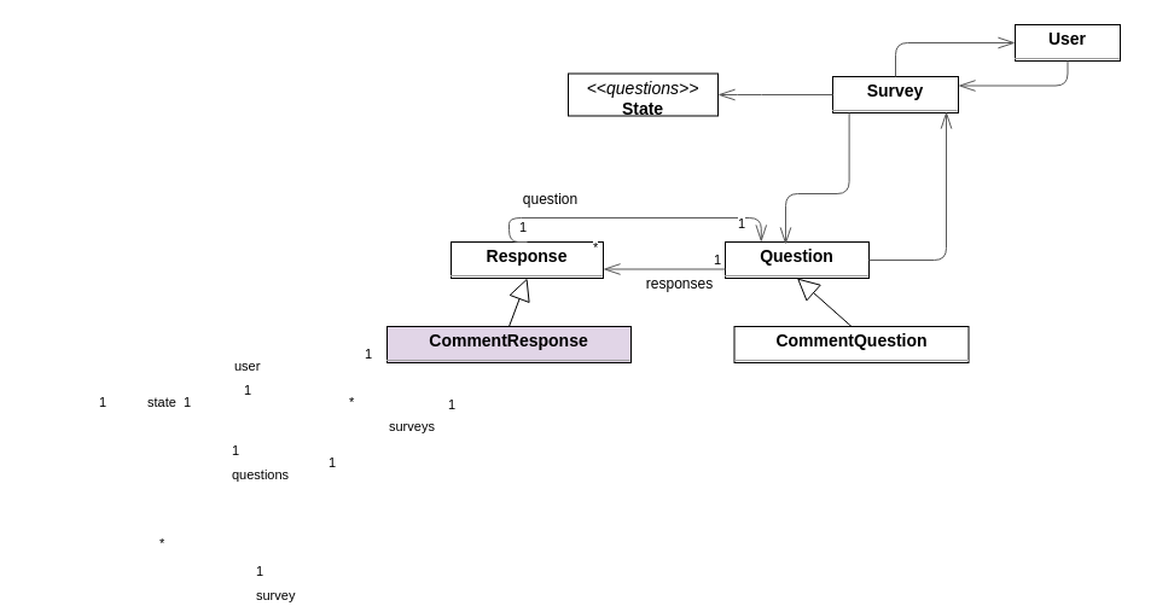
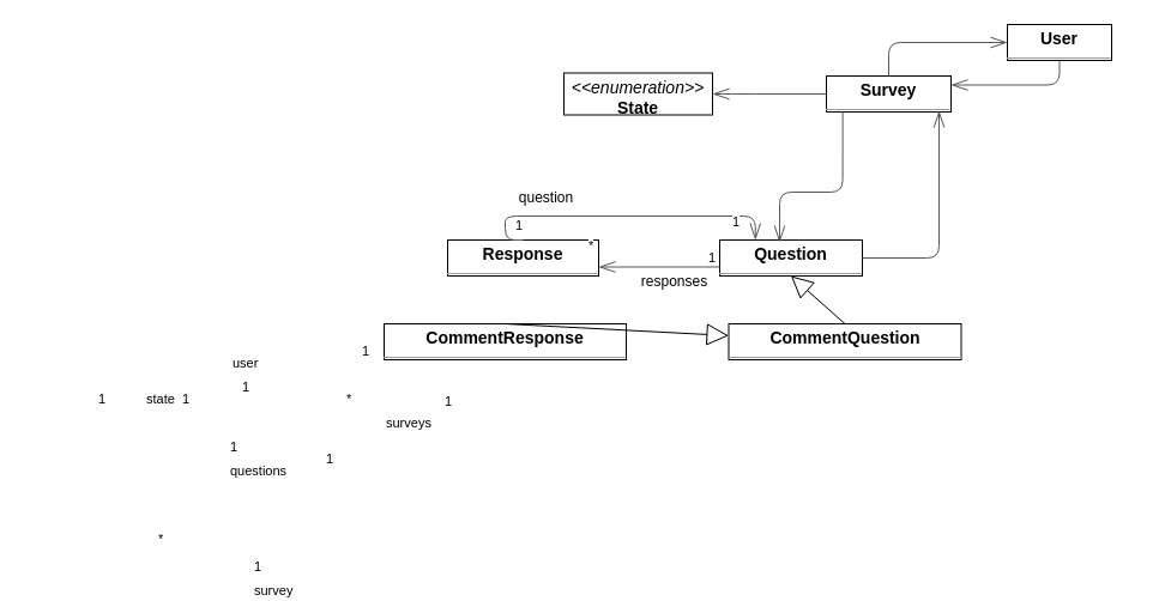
- <mxCell id="6" value="&lt;p style=&quot;margin:0px;margin-top:4px;text-align:center;&quot;&gt;&lt;i&gt;&amp;lt;&amp;lt;questions&amp;gt;&amp;gt;&lt;/i&gt;&lt;br/&gt;&lt;b&gt;State&lt;/b&gt;&lt;/p&gt;&lt;hr size=&quot;1&quot;/&gt;" style="verticalAlign=top;align=left;overflow=fill;fontSize=14;fontFamily=Helvetica;html=1;rounded=0;shadow=0;comic=0;labelBackgroundColor=none;strokeWidth=1;" parent="1" vertex="1"><mxGeometry x="170" y="60.5" width="124" height="35" as="geometry" /></mxCell>
+ <mxCell id="6" value="&lt;p style=&quot;margin:0px;margin-top:4px;text-align:center;&quot;&gt;&lt;i&gt;&amp;lt;&amp;lt;enumeration&amp;gt;&amp;gt;&lt;/i&gt;&lt;br/&gt;&lt;b&gt;State&lt;/b&gt;&lt;/p&gt;&lt;hr size=&quot;1&quot;/&gt;" style="verticalAlign=top;align=left;overflow=fill;fontSize=14;fontFamily=Helvetica;html=1;rounded=0;shadow=0;comic=0;labelBackgroundColor=none;strokeWidth=1;" parent="1" vertex="1"><mxGeometry x="170" y="60.5" width="124" height="35" as="geometry" /></mxCell>
- <mxCell id="30" value="" style="endArrow=block;endSize=16;endFill=0;html=1;rounded=0;entryX=0.5;entryY=1;entryDx=0;entryDy=0;exitX=0.5;exitY=0;exitDx=0;exitDy=0;" edge="1" parent="1" source="3" target="5"><mxGeometry x="-1" y="-95" width="160" relative="1" as="geometry"><mxPoint x="242.5" y="270" as="sourcePoint" /><mxPoint x="242.5" y="230" as="targetPoint" /><mxPoint x="-90" y="-65" as="offset" /></mxGeometry></mxCell>
+ <mxCell id="30" value="" style="endArrow=block;endSize=16;endFill=0;html=1;rounded=0;exitX=0.5;exitY=0;exitDx=0;exitDy=0;" edge="1" parent="1" source="3" target="2"><mxGeometry x="-1" y="-95" width="160" relative="1" as="geometry"><mxPoint x="242.5" y="270" as="sourcePoint" /><mxPoint x="242.5" y="230" as="targetPoint" /><mxPoint x="-90" y="-65" as="offset" /></mxGeometry></mxCell>
- <mxCell id="3" value="&lt;p style=&quot;margin:0px;margin-top:4px;text-align:center;&quot;&gt;&lt;b&gt;CommentResponse&lt;/b&gt;&lt;/p&gt;&lt;hr size=&quot;1&quot;/&gt;" style="verticalAlign=top;align=left;overflow=fill;fontSize=14;fontFamily=Helvetica;html=1;rounded=0;shadow=0;comic=0;labelBackgroundColor=none;strokeWidth=1;fillColor=#e1d5e7;" parent="1" vertex="1"><mxGeometry x="20" y="270" width="202" height="30" as="geometry" /></mxCell>
+ <mxCell id="3" value="&lt;p style=&quot;margin:0px;margin-top:4px;text-align:center;&quot;&gt;&lt;b&gt;CommentResponse&lt;/b&gt;&lt;/p&gt;&lt;hr size=&quot;1&quot;/&gt;" style="verticalAlign=top;align=left;overflow=fill;fontSize=14;fontFamily=Helvetica;html=1;rounded=0;shadow=0;comic=0;labelBackgroundColor=none;strokeWidth=1;" parent="1" vertex="1"><mxGeometry x="20" y="270" width="202" height="30" as="geometry" /></mxCell>
